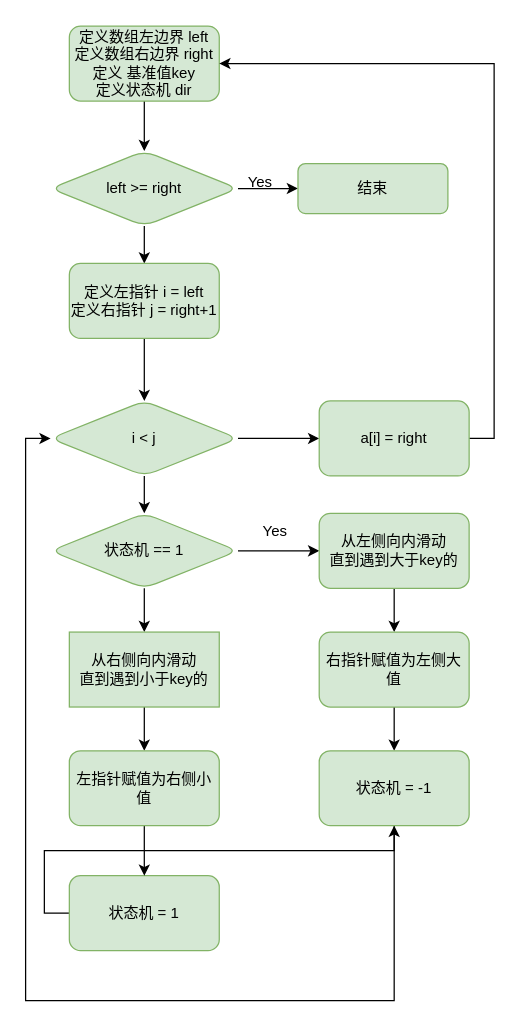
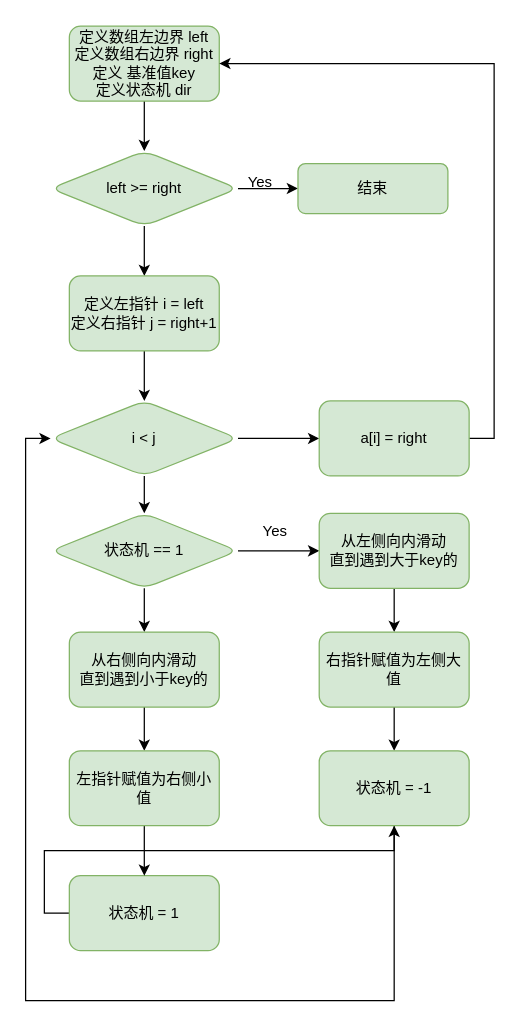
- <mxCell id="8" value="定义左指针 i = left&lt;br&gt;定义右指针 j = right+1" style="rounded=1;whiteSpace=wrap;html=1;align=center;fillColor=#d5e8d4;strokeColor=#82b366;" vertex="1" parent="1"><mxGeometry x="55" y="210" width="120" height="60" as="geometry" /></mxCell>
+ <mxCell id="8" value="定义左指针 i = left&lt;br&gt;定义右指针 j = right+1" style="rounded=1;whiteSpace=wrap;html=1;align=center;fillColor=#d5e8d4;strokeColor=#82b366;" vertex="1" parent="1"><mxGeometry x="55" y="220" width="120" height="60" as="geometry" /></mxCell>
- <mxCell id="18" value="从右侧向内滑动&lt;br&gt;直到遇到小于key的" style="whiteSpace=wrap;html=1;align=center;fillColor=#d5e8d4;strokeColor=#82b366;rounded=0;" vertex="1" parent="1"><mxGeometry x="55" y="505" width="120" height="60" as="geometry" /></mxCell>
+ <mxCell id="18" value="从右侧向内滑动&lt;br&gt;直到遇到小于key的" style="rounded=1;whiteSpace=wrap;html=1;align=center;fillColor=#d5e8d4;strokeColor=#82b366;" vertex="1" parent="1"><mxGeometry x="55" y="505" width="120" height="60" as="geometry" /></mxCell>
